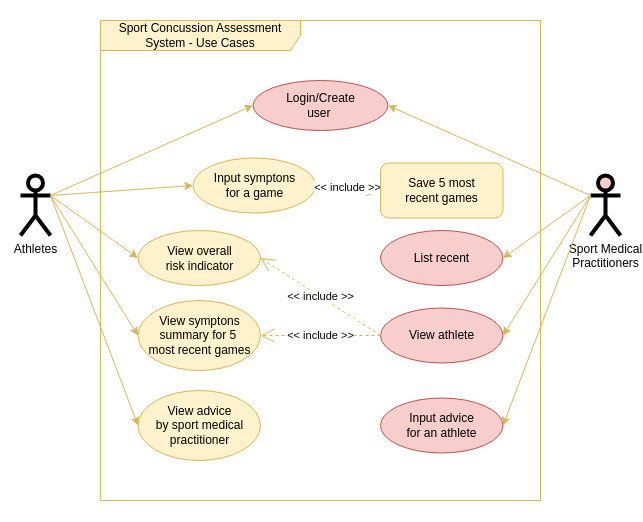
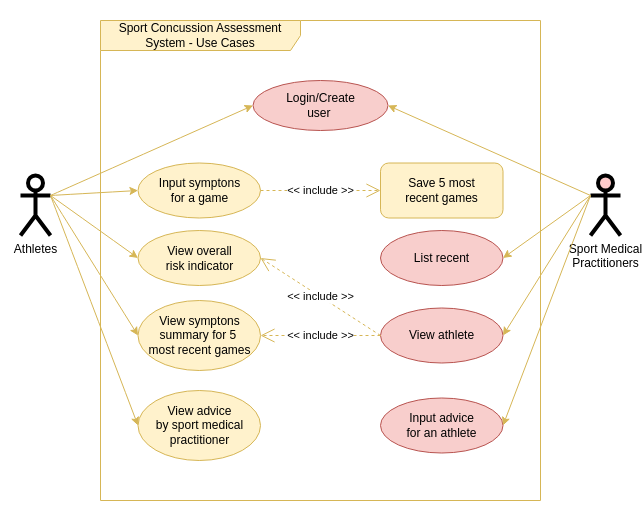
- <mxCell id="3" value="Input symptons&lt;br&gt;for a game" style="ellipse;whiteSpace=wrap;html=1;fillColor=#fff2cc;strokeColor=#d6b656;" parent="1" vertex="1"><mxGeometry x="192.5" y="157.5" width="122.5" height="55" as="geometry" /></mxCell>
+ <mxCell id="3" value="Input symptons&lt;br&gt;for a game" style="ellipse;whiteSpace=wrap;html=1;fillColor=#fff2cc;strokeColor=#d6b656;" parent="1" vertex="1"><mxGeometry x="137.5" y="162.5" width="122.5" height="55" as="geometry" /></mxCell>
